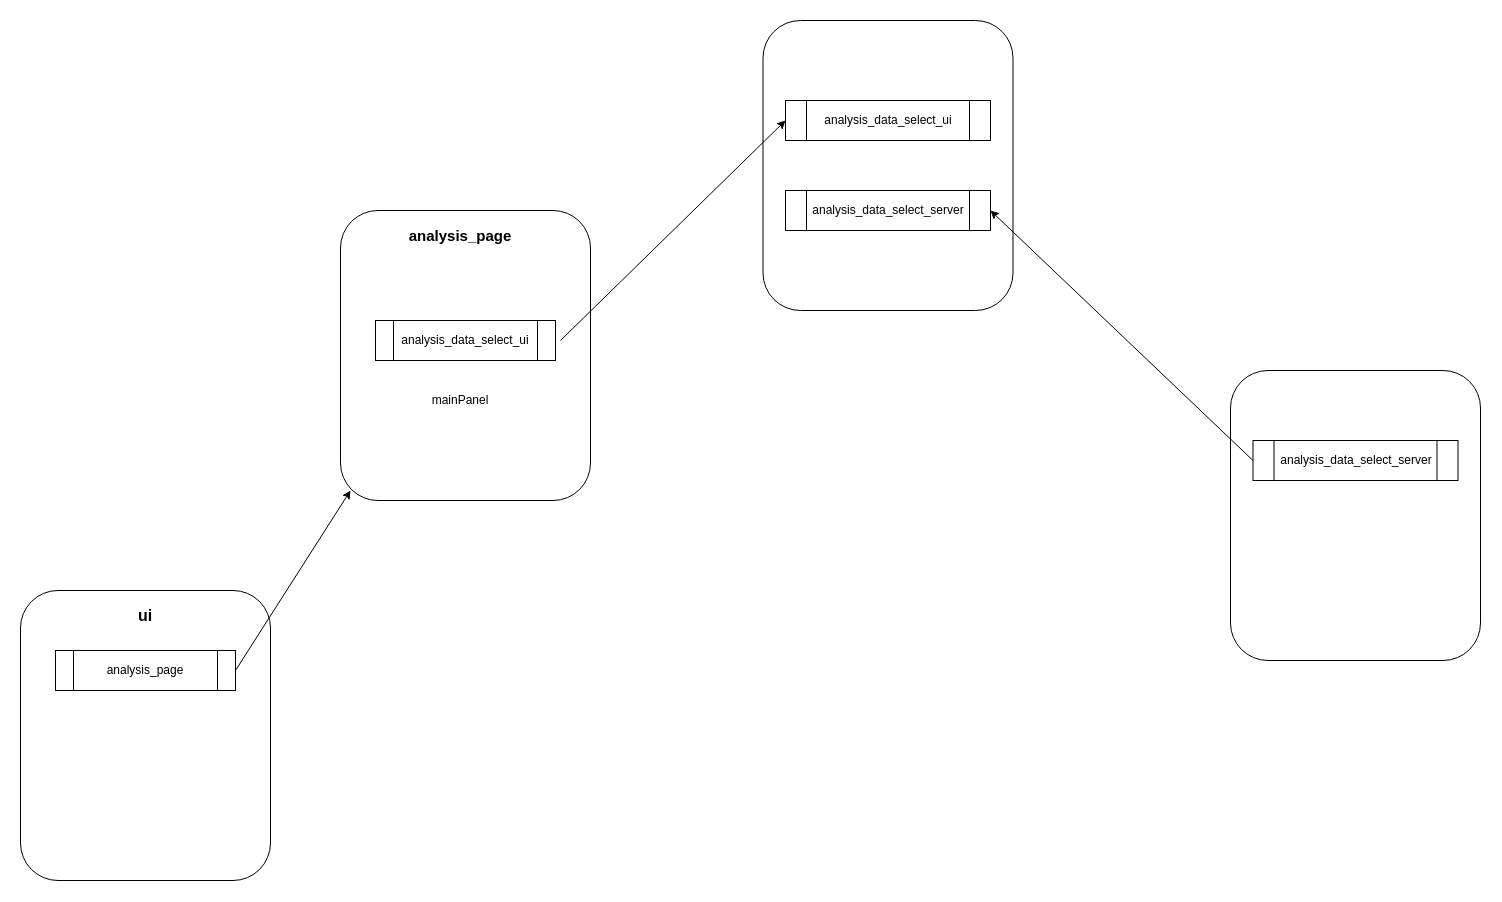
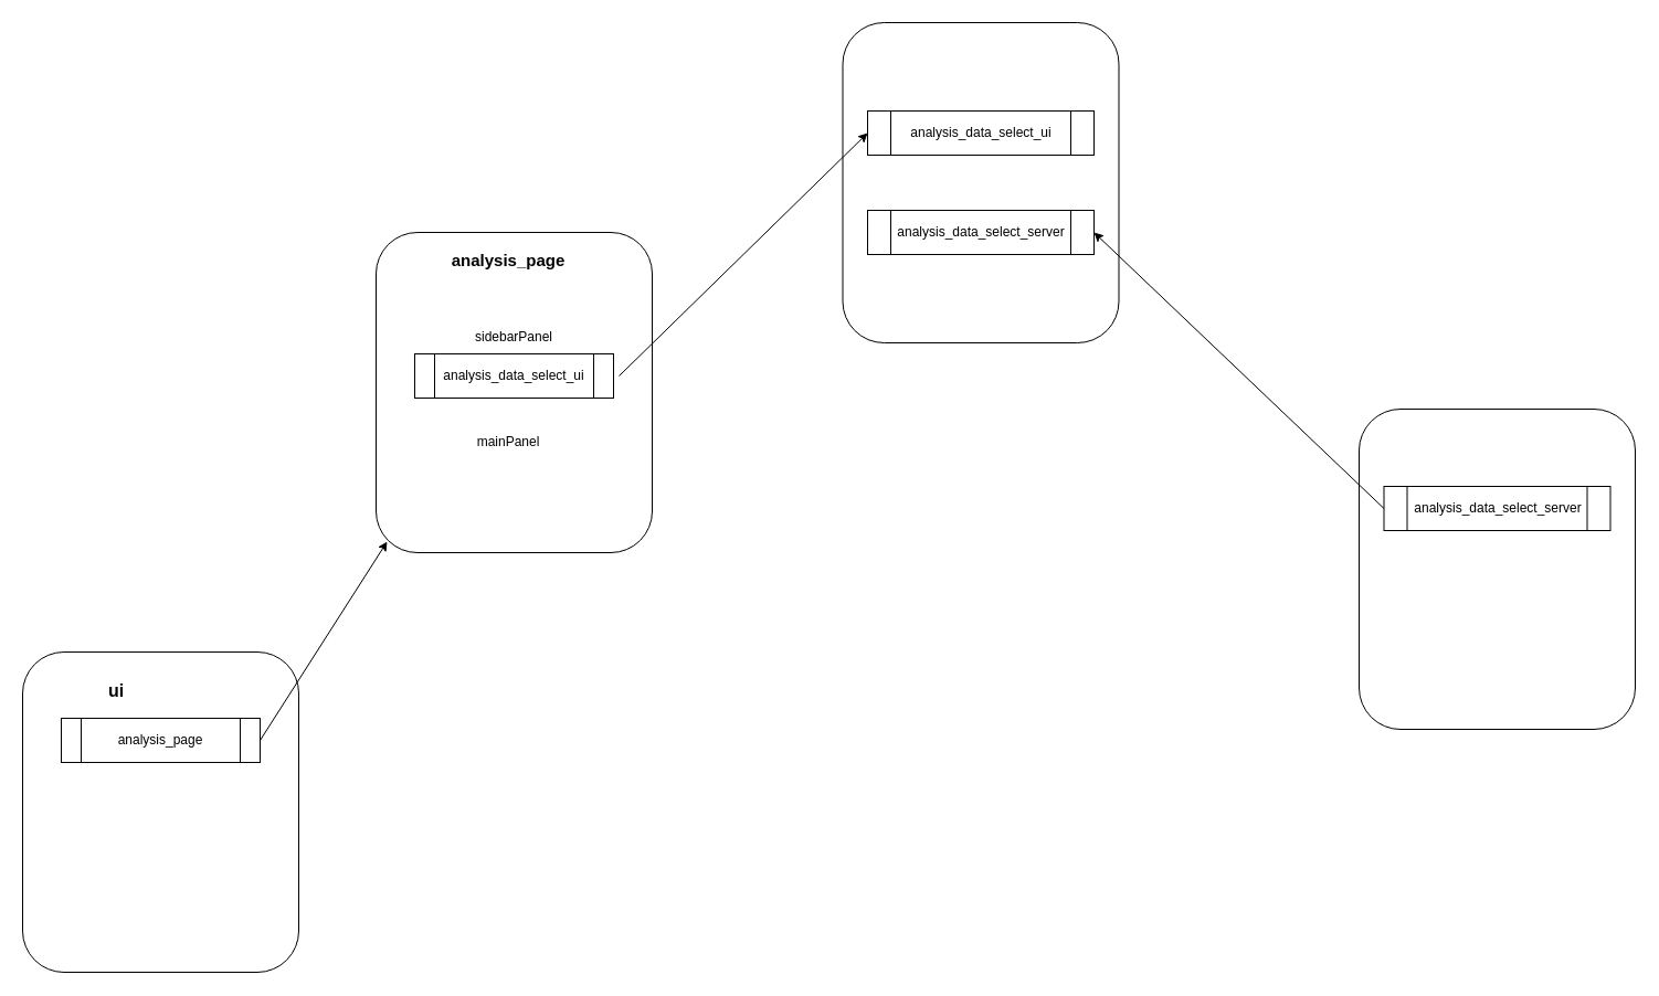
+ <mxCell id="7" value="sidebarPanel" style="text;html=1;strokeColor=none;fillColor=none;align=center;verticalAlign=middle;whiteSpace=wrap;rounded=0;" vertex="1" parent="2"><mxGeometry x="85" y="80" width="80" height="30" as="geometry" /></mxCell>
- <mxCell id="16" value="&lt;font size=&quot;1&quot; style=&quot;&quot;&gt;&lt;b style=&quot;font-size: 16px;&quot;&gt;ui&lt;/b&gt;&lt;/font&gt;" style="text;html=1;strokeColor=none;fillColor=none;align=center;verticalAlign=middle;whiteSpace=wrap;rounded=0;" vertex="1" parent="1"><mxGeometry x="115" y="600" width="60" height="30" as="geometry" /></mxCell>
+ <mxCell id="16" value="&lt;font size=&quot;1&quot; style=&quot;&quot;&gt;&lt;b style=&quot;font-size: 16px;&quot;&gt;ui&lt;/b&gt;&lt;/font&gt;" style="text;html=1;strokeColor=none;fillColor=none;align=center;verticalAlign=middle;whiteSpace=wrap;rounded=0;" vertex="1" parent="1"><mxGeometry x="75" y="610" width="60" height="30" as="geometry" /></mxCell>
